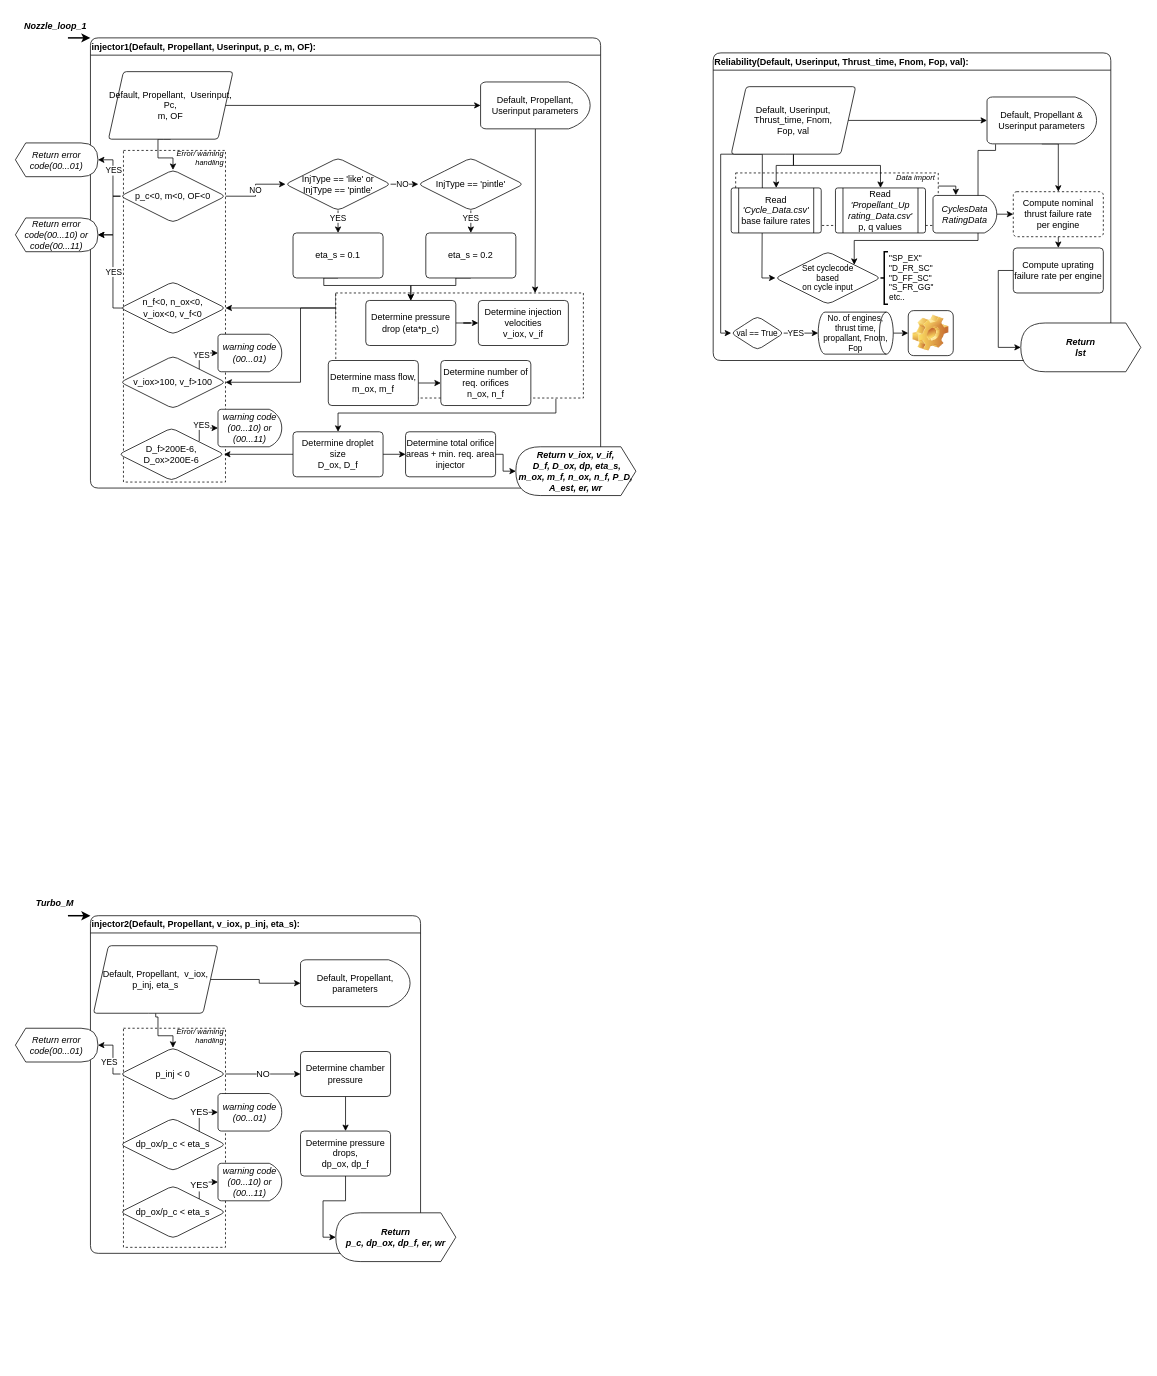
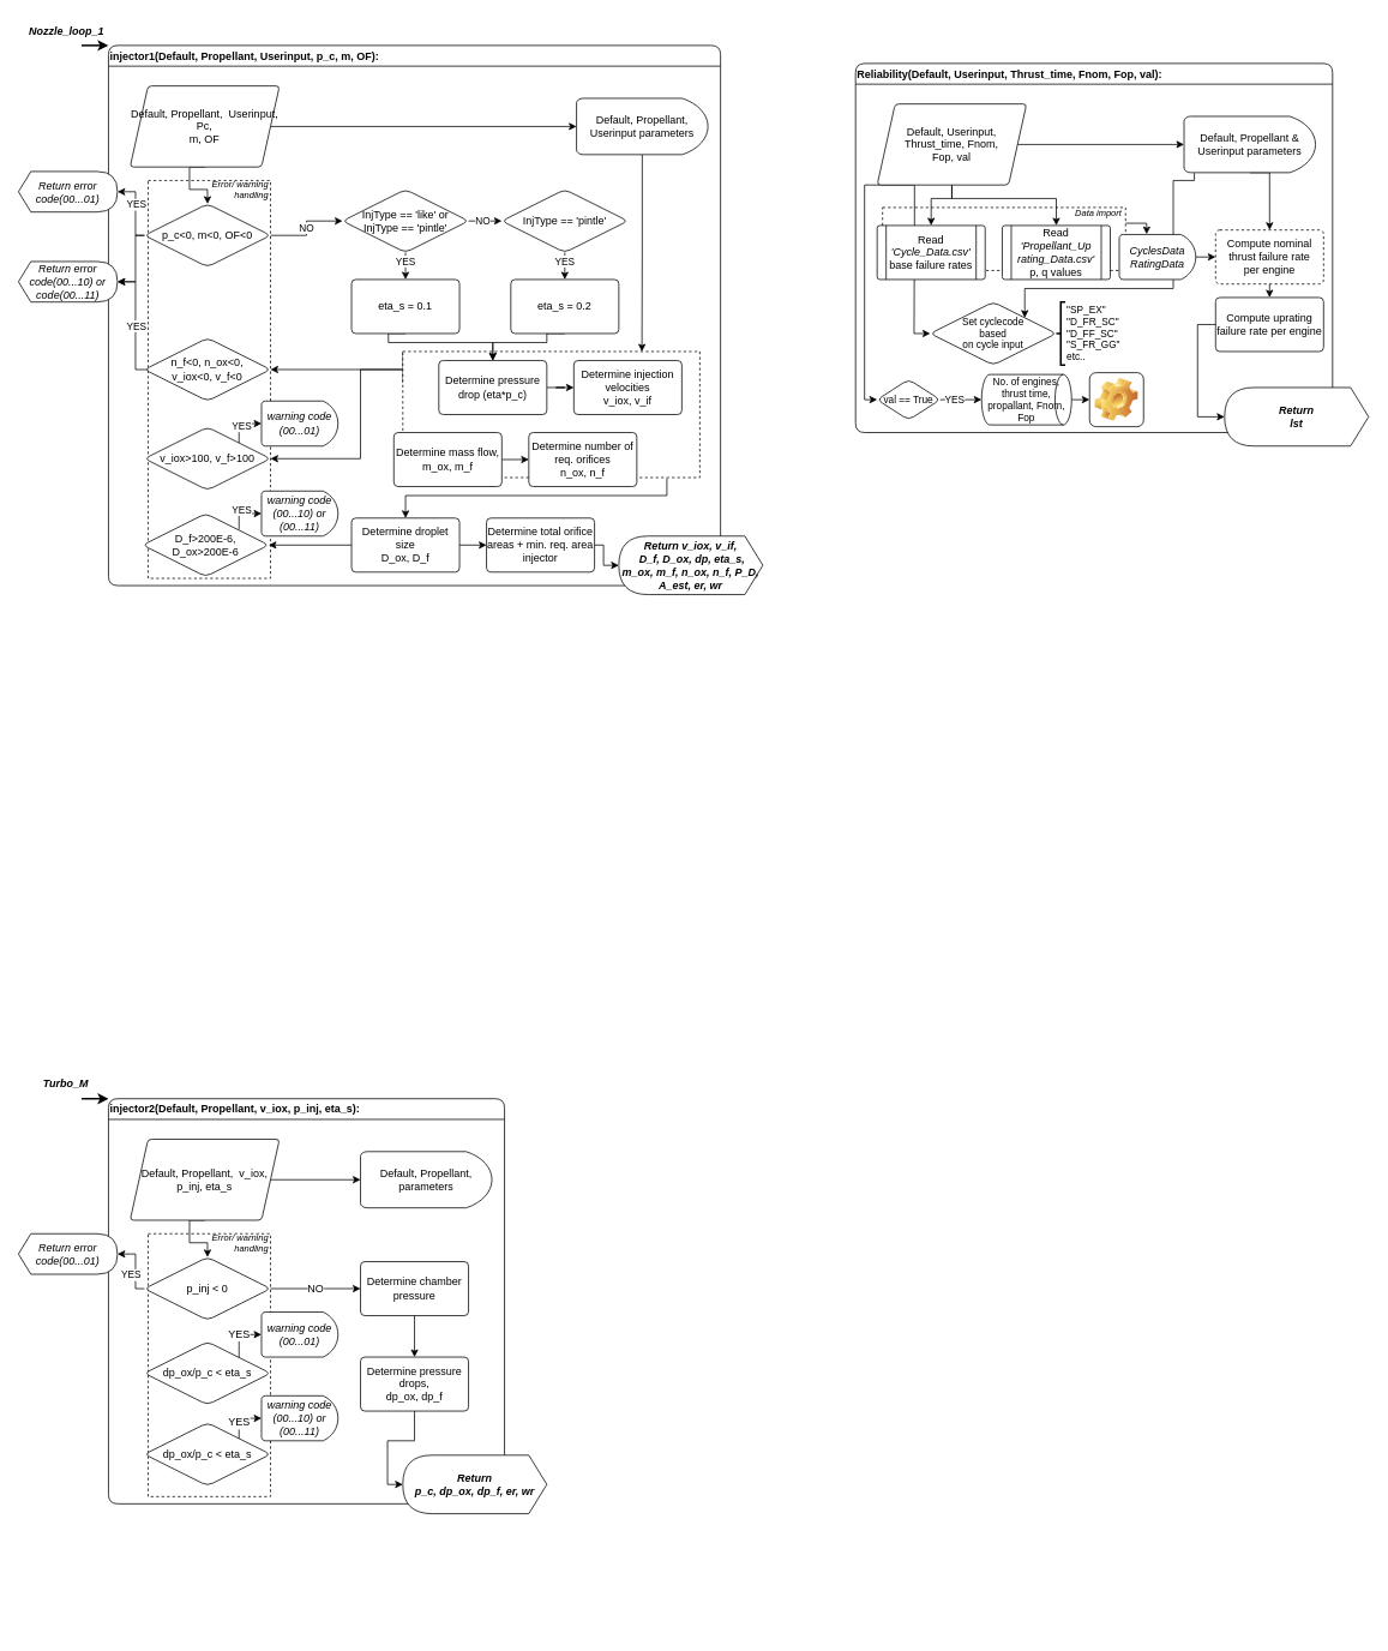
- <mxCell id="68" value="&lt;div&gt;Default, Propellant,&amp;nbsp; v_iox, p_inj, eta_s&lt;br&gt;&lt;/div&gt;" style="shape=parallelogram;perimeter=parallelogramPerimeter;whiteSpace=wrap;html=1;fixedSize=1;size=20;rounded=1;arcSize=8;" vertex="1" parent="56"><mxGeometry x="4" y="40" width="166" height="90" as="geometry" /></mxCell>
+ <mxCell id="68" value="&lt;div&gt;Default, Propellant,&amp;nbsp; v_iox, p_inj, eta_s&lt;br&gt;&lt;/div&gt;" style="shape=parallelogram;perimeter=parallelogramPerimeter;whiteSpace=wrap;html=1;fixedSize=1;size=20;rounded=1;arcSize=8;" vertex="1" parent="56"><mxGeometry x="24" y="45" width="166" height="90" as="geometry" /></mxCell>
